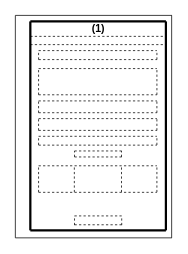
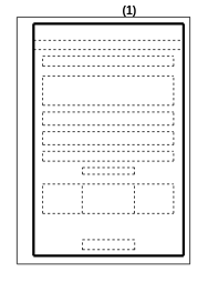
- <mxCell id="7" value="&lt;span style=&quot;font-size: 14px&quot;&gt;(1)&lt;/span&gt;" style="text;html=1;strokeColor=none;fillColor=none;align=center;verticalAlign=bottom;whiteSpace=wrap;rounded=0;fontSize=14;fontStyle=1" vertex="1" parent="1"><mxGeometry x="110.55" y="31.81" width="40" height="16.06" as="geometry" /></mxCell>
+ <mxCell id="7" value="&lt;span style=&quot;font-size: 14px&quot;&gt;(1)&lt;/span&gt;" style="text;html=1;strokeColor=none;fillColor=none;align=center;verticalAlign=bottom;whiteSpace=wrap;rounded=0;fontSize=14;fontStyle=1" vertex="1" parent="1"><mxGeometry x="135.55" y="6.81" width="40" height="16.06" as="geometry" /></mxCell>
